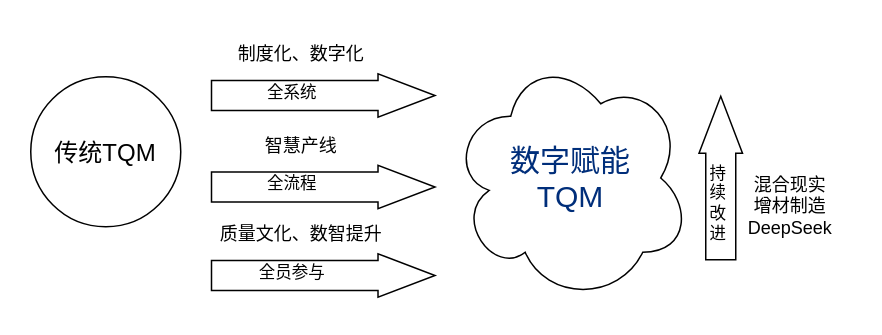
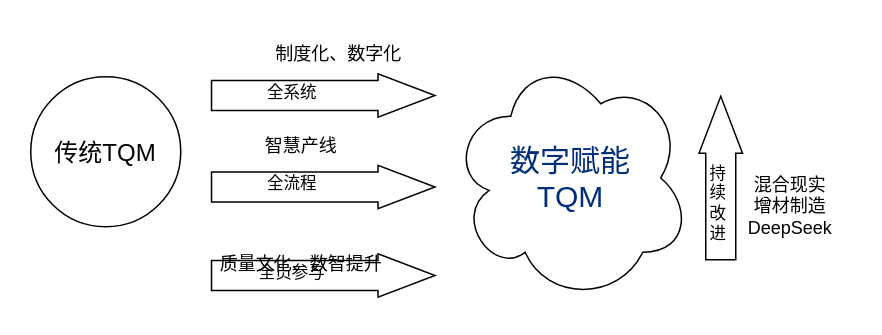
- <mxCell id="6" value="制度化、数字化" style="text;html=1;align=center;verticalAlign=middle;resizable=0;points=[];autosize=1;strokeColor=none;fillColor=none;" vertex="1" parent="1"><mxGeometry x="145" y="20.5" width="110" height="30" as="geometry" /></mxCell>
+ <mxCell id="6" value="制度化、数字化" style="text;html=1;align=center;verticalAlign=middle;resizable=0;points=[];autosize=1;strokeColor=none;fillColor=none;" vertex="1" parent="1"><mxGeometry x="170" y="20.5" width="110" height="30" as="geometry" /></mxCell>
- <mxCell id="12" value="质量文化、数智提升" style="text;html=1;align=center;verticalAlign=middle;resizable=0;points=[];autosize=1;strokeColor=none;fillColor=none;" vertex="1" parent="1"><mxGeometry x="135" y="140.5" width="130" height="30" as="geometry" /></mxCell>
+ <mxCell id="12" value="质量文化、数智提升" style="text;html=1;align=center;verticalAlign=middle;resizable=0;points=[];autosize=1;strokeColor=none;fillColor=none;" vertex="1" parent="1"><mxGeometry x="135" y="160.5" width="130" height="30" as="geometry" /></mxCell>
